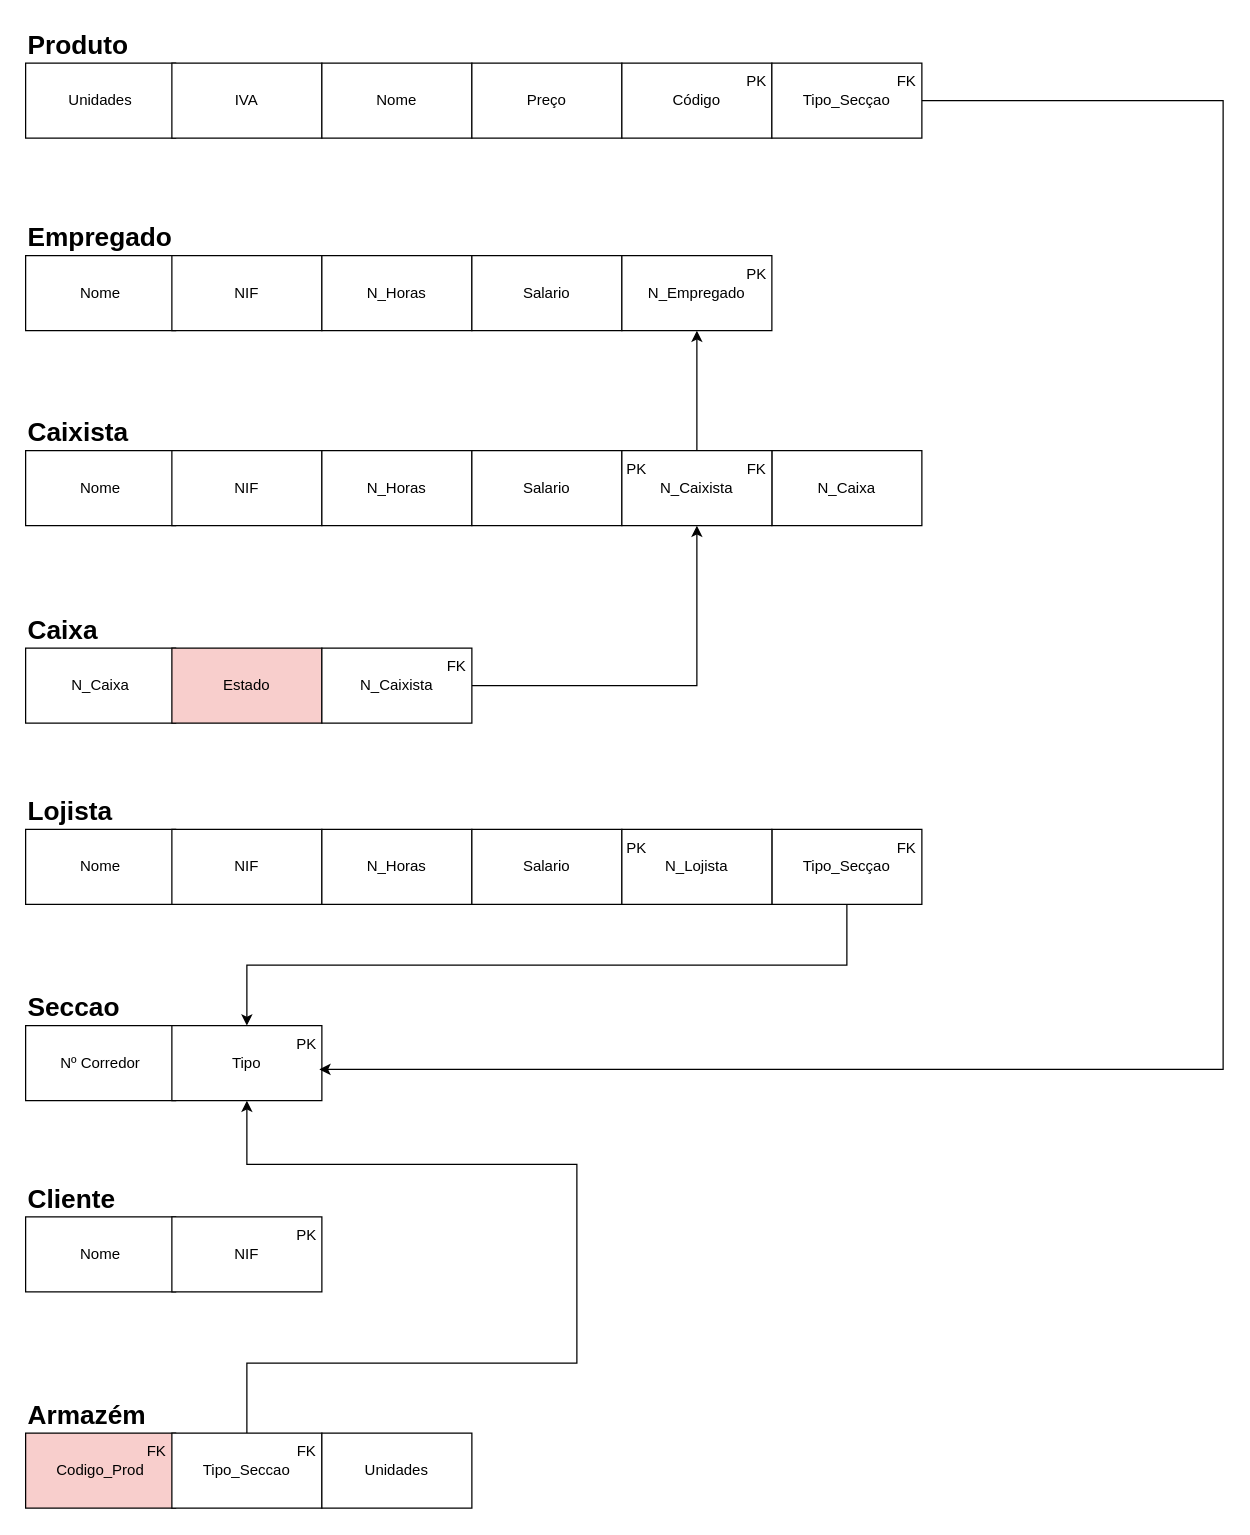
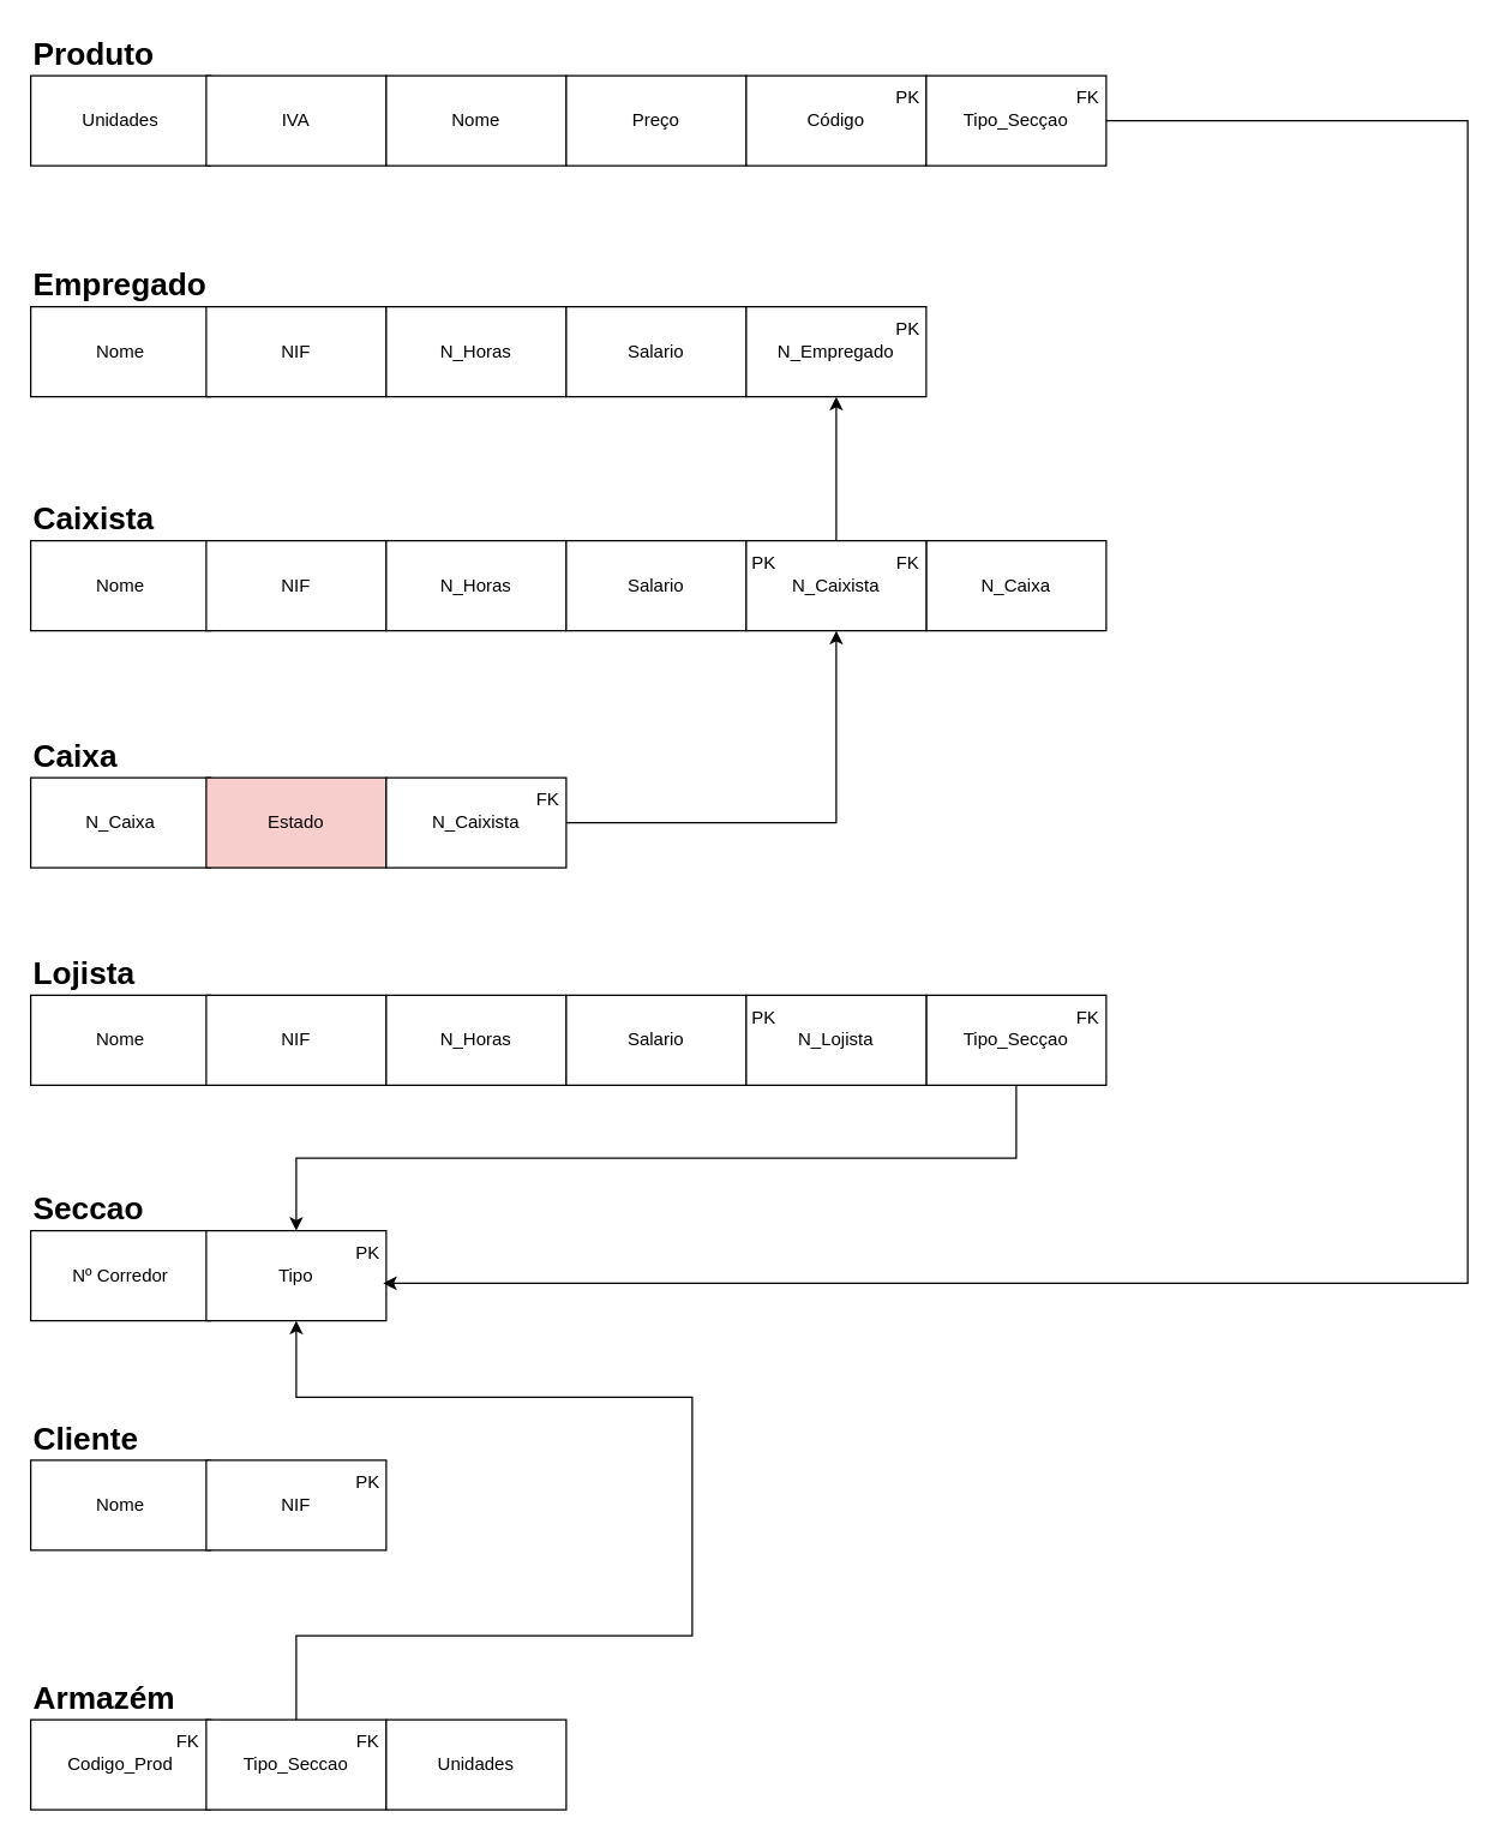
- <mxCell id="31" value="Codigo_Prod" style="rounded=0;whiteSpace=wrap;html=1;fillColor=#f8cecc;" vertex="1" parent="1"><mxGeometry x="20" y="1146" width="120" height="60" as="geometry" /></mxCell>
+ <mxCell id="31" value="Codigo_Prod" style="rounded=0;whiteSpace=wrap;html=1;" vertex="1" parent="1"><mxGeometry x="20" y="1146" width="120" height="60" as="geometry" /></mxCell>
